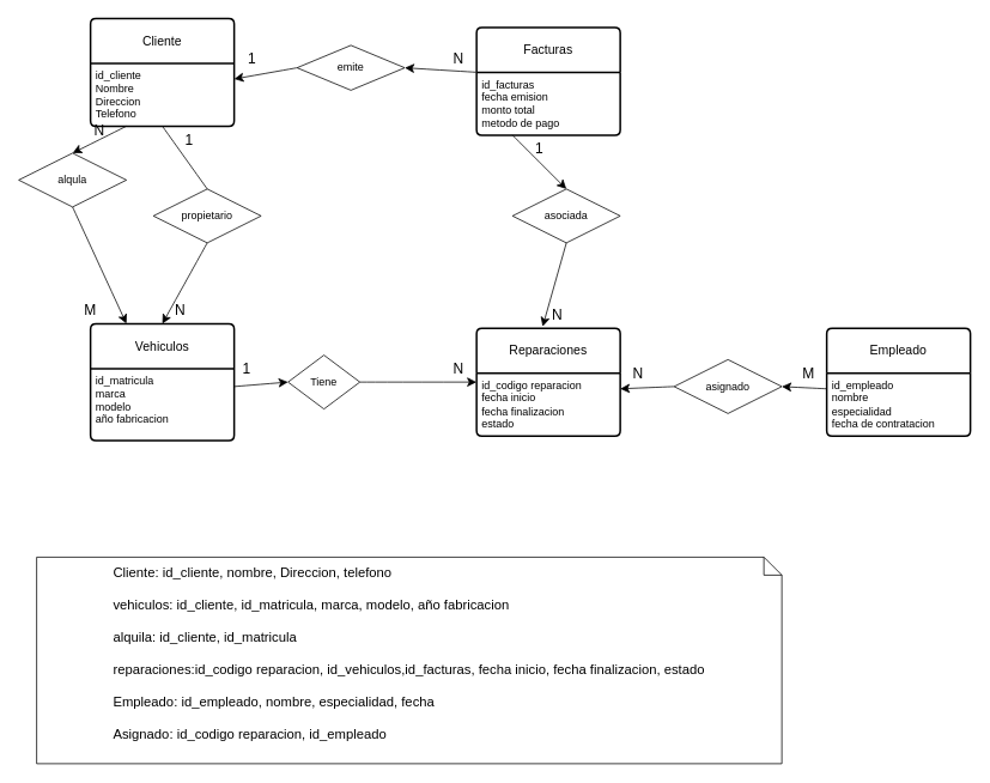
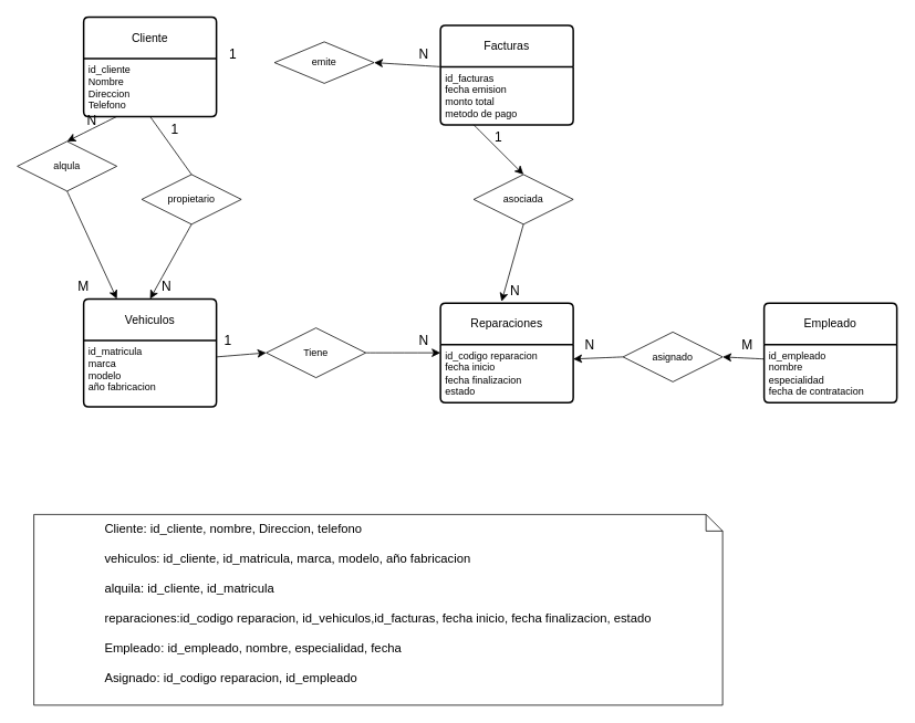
- <mxCell id="20" style="edgeStyle=none;curved=1;rounded=0;orthogonalLoop=1;jettySize=auto;html=1;exitX=0;exitY=0.5;exitDx=0;exitDy=0;entryX=1;entryY=0.25;entryDx=0;entryDy=0;fontSize=12;startSize=8;endSize=8;" edge="1" parent="1" source="21" target="3"><mxGeometry relative="1" as="geometry" /></mxCell>
- <mxCell id="14" value="Tiene" style="shape=rhombus;perimeter=rhombusPerimeter;whiteSpace=wrap;html=1;align=center;" vertex="1" parent="1"><mxGeometry x="320" y="395" width="80" height="60" as="geometry" /></mxCell>
+ <mxCell id="14" value="Tiene" style="shape=rhombus;perimeter=rhombusPerimeter;whiteSpace=wrap;html=1;align=center;" vertex="1" parent="1"><mxGeometry x="320" y="395" width="120" height="60" as="geometry" /></mxCell>
